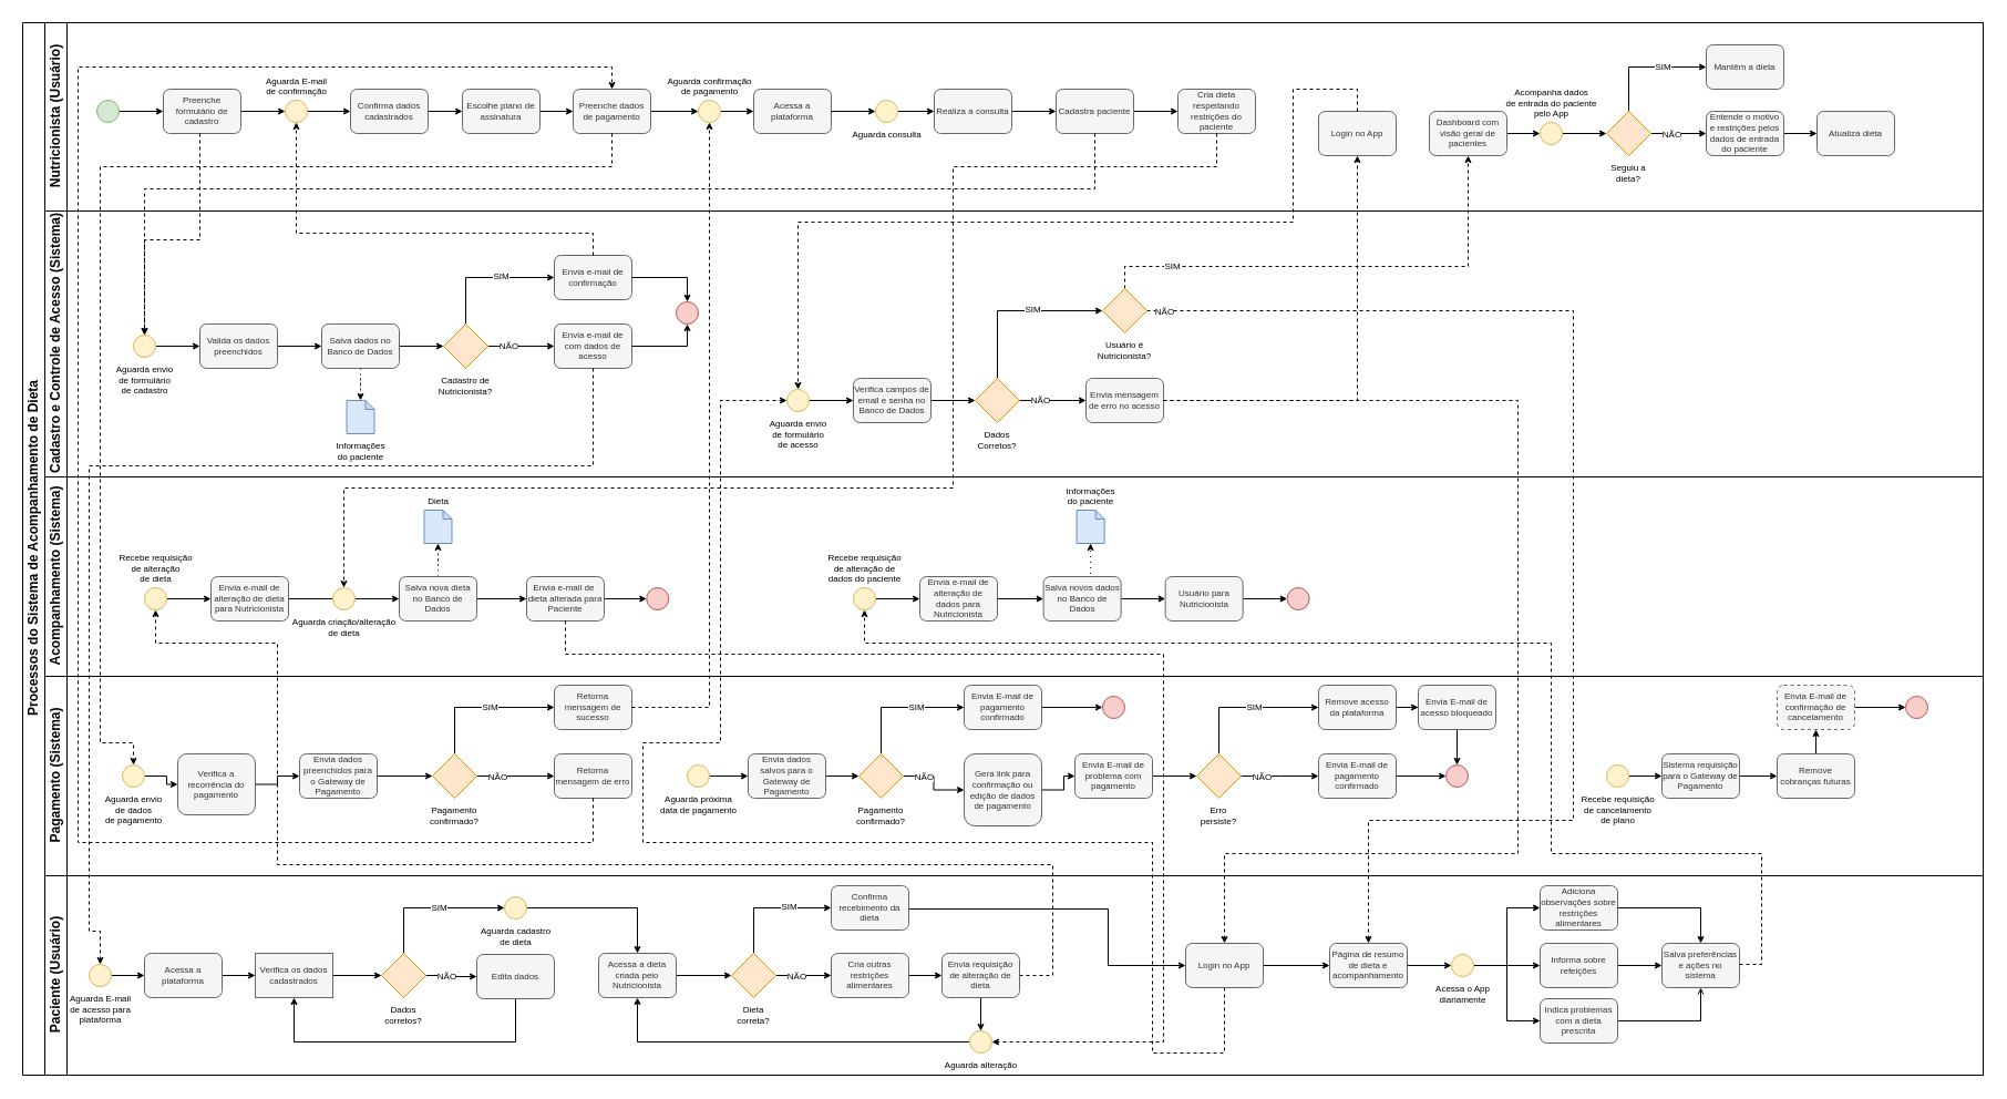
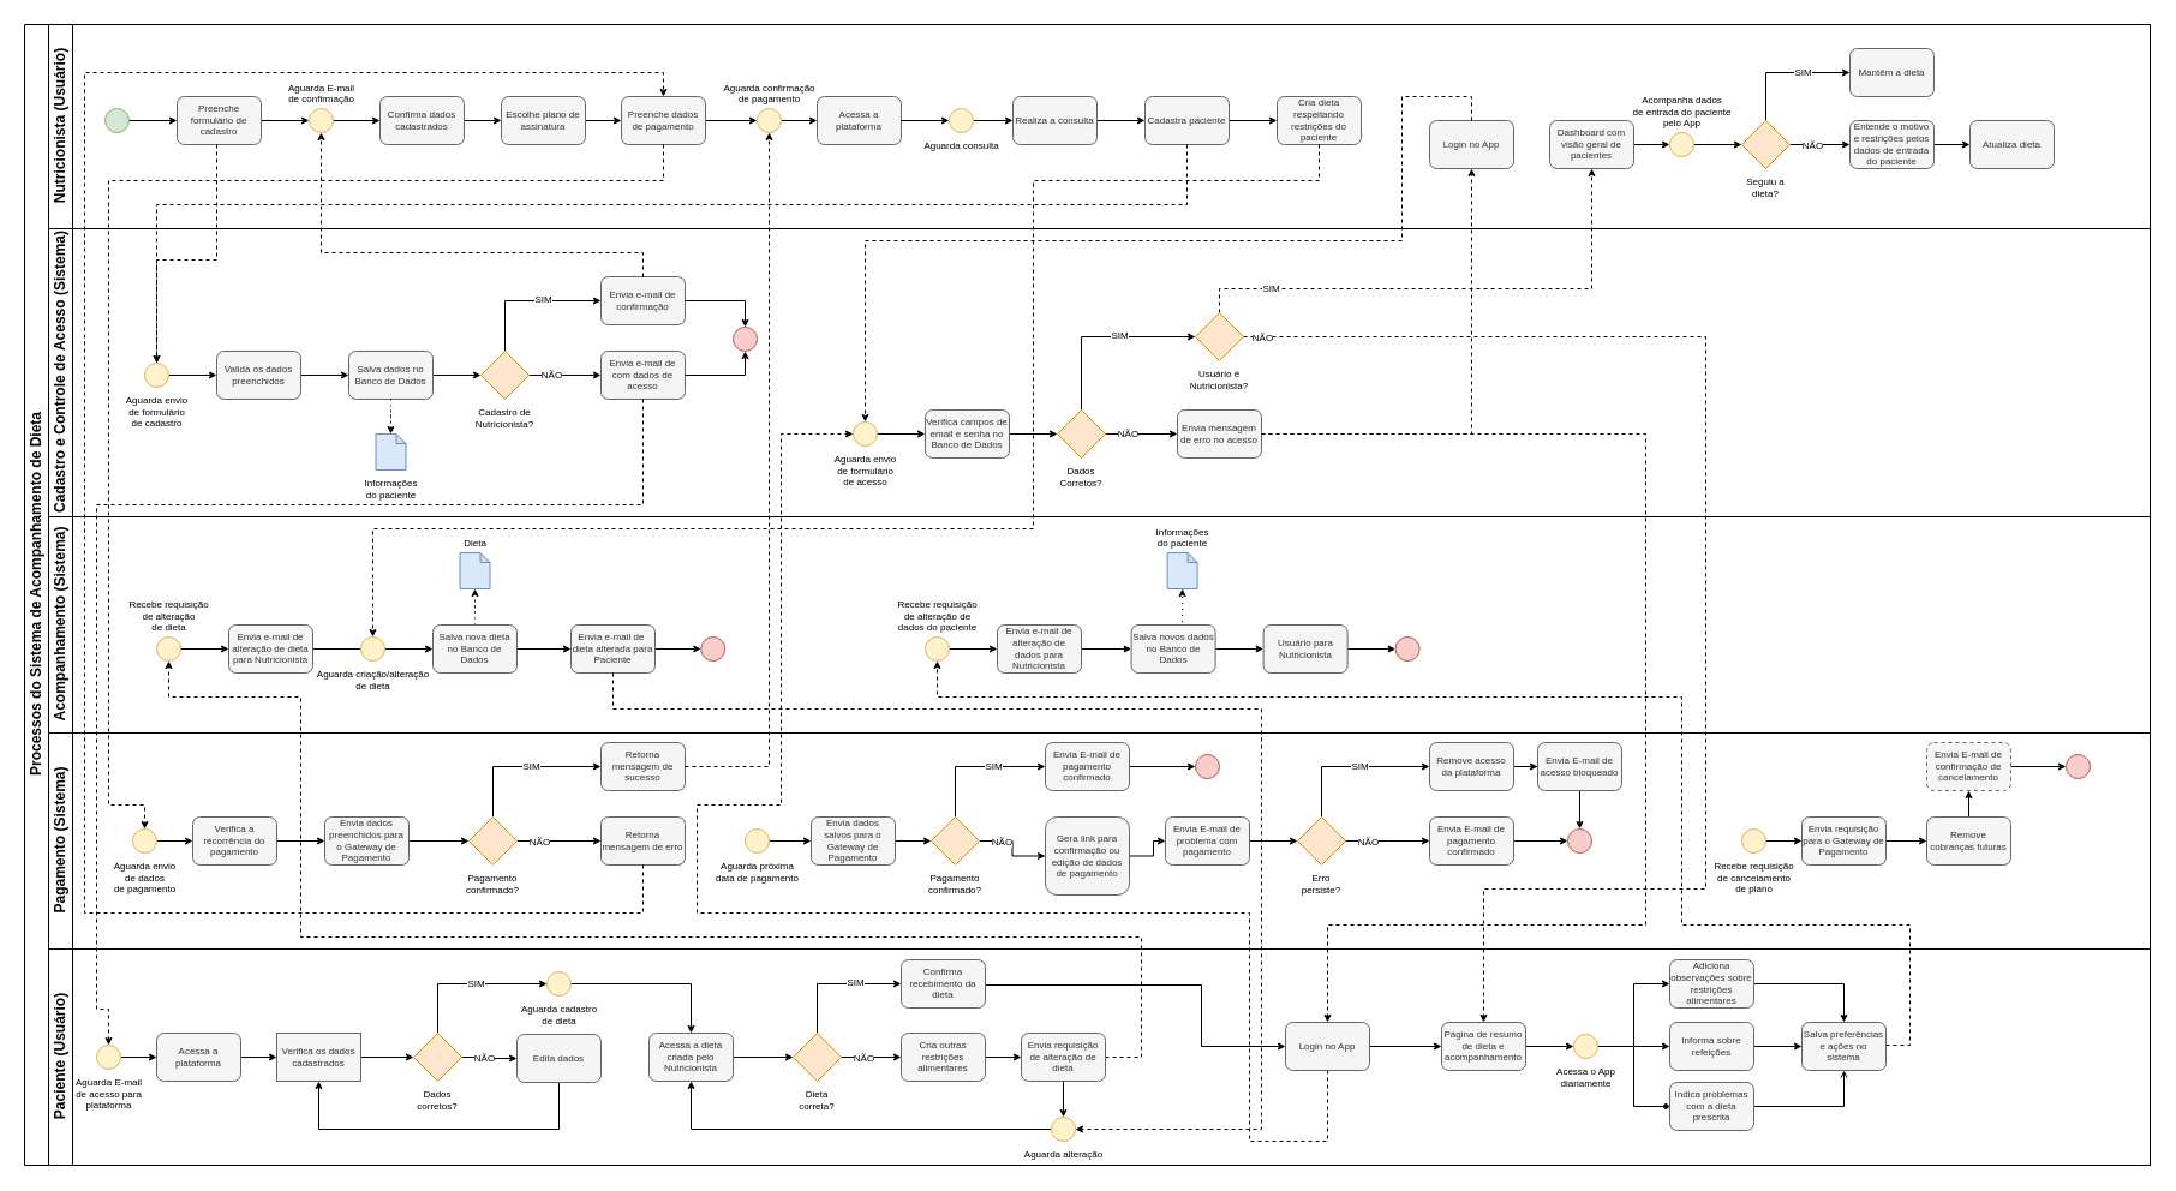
- <mxCell id="143" value="Sistema requisição para o Gateway de Pagamento" style="rounded=1;whiteSpace=wrap;html=1;fontSize=8;fillColor=#f5f5f5;strokeColor=#666666;fontColor=#333333;" parent="100" vertex="1"><mxGeometry x="1460" y="70" width="70" height="40" as="geometry" /></mxCell>
+ <mxCell id="143" value="Envia requisição para o Gateway de Pagamento" style="rounded=1;whiteSpace=wrap;html=1;fontSize=8;fillColor=#f5f5f5;strokeColor=#666666;fontColor=#333333;" parent="100" vertex="1"><mxGeometry x="1460" y="70" width="70" height="40" as="geometry" /></mxCell>
- <mxCell id="113" value="Verifica a recorrência do pagamento" style="rounded=1;whiteSpace=wrap;html=1;fontSize=8;fillColor=#f5f5f5;strokeColor=#666666;fontColor=#333333;" parent="100" vertex="1"><mxGeometry x="120" y="70" width="70" height="55" as="geometry" /></mxCell>
+ <mxCell id="113" value="Verifica a recorrência do pagamento" style="rounded=1;whiteSpace=wrap;html=1;fontSize=8;fillColor=#f5f5f5;strokeColor=#666666;fontColor=#333333;" parent="100" vertex="1"><mxGeometry x="120" y="70" width="70" height="40" as="geometry" /></mxCell>
- <mxCell id="180" value="" style="edgeStyle=orthogonalEdgeStyle;rounded=0;orthogonalLoop=1;jettySize=auto;html=1;entryX=0;entryY=0.5;entryDx=0;entryDy=0;endSize=4;" parent="165" source="183" target="189" edge="1"><mxGeometry relative="1" as="geometry" /></mxCell>
+ <mxCell id="180" value="" style="edgeStyle=orthogonalEdgeStyle;rounded=0;orthogonalLoop=1;jettySize=auto;html=1;entryX=0;entryY=0.5;entryDx=0;entryDy=0;endSize=4;endArrow=diamond;" parent="165" source="183" target="189" edge="1"><mxGeometry relative="1" as="geometry" /></mxCell>
